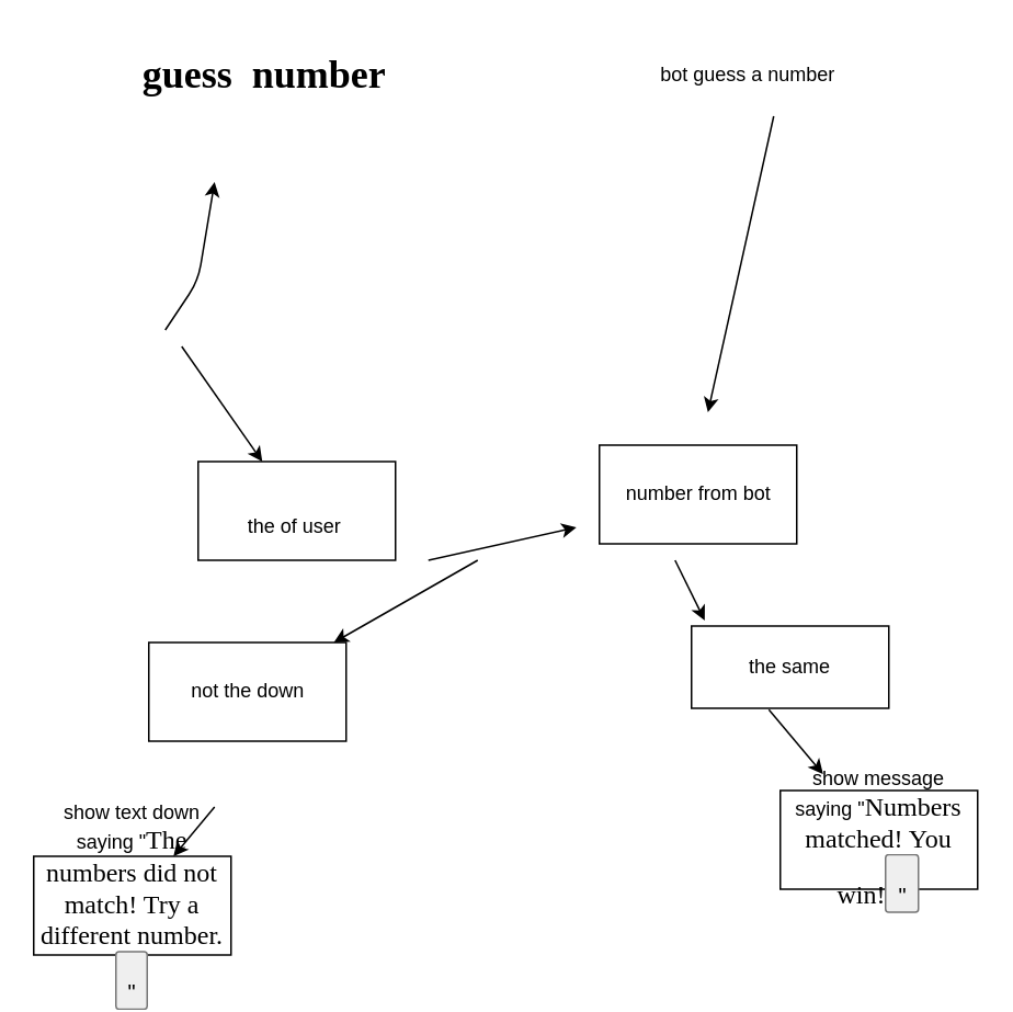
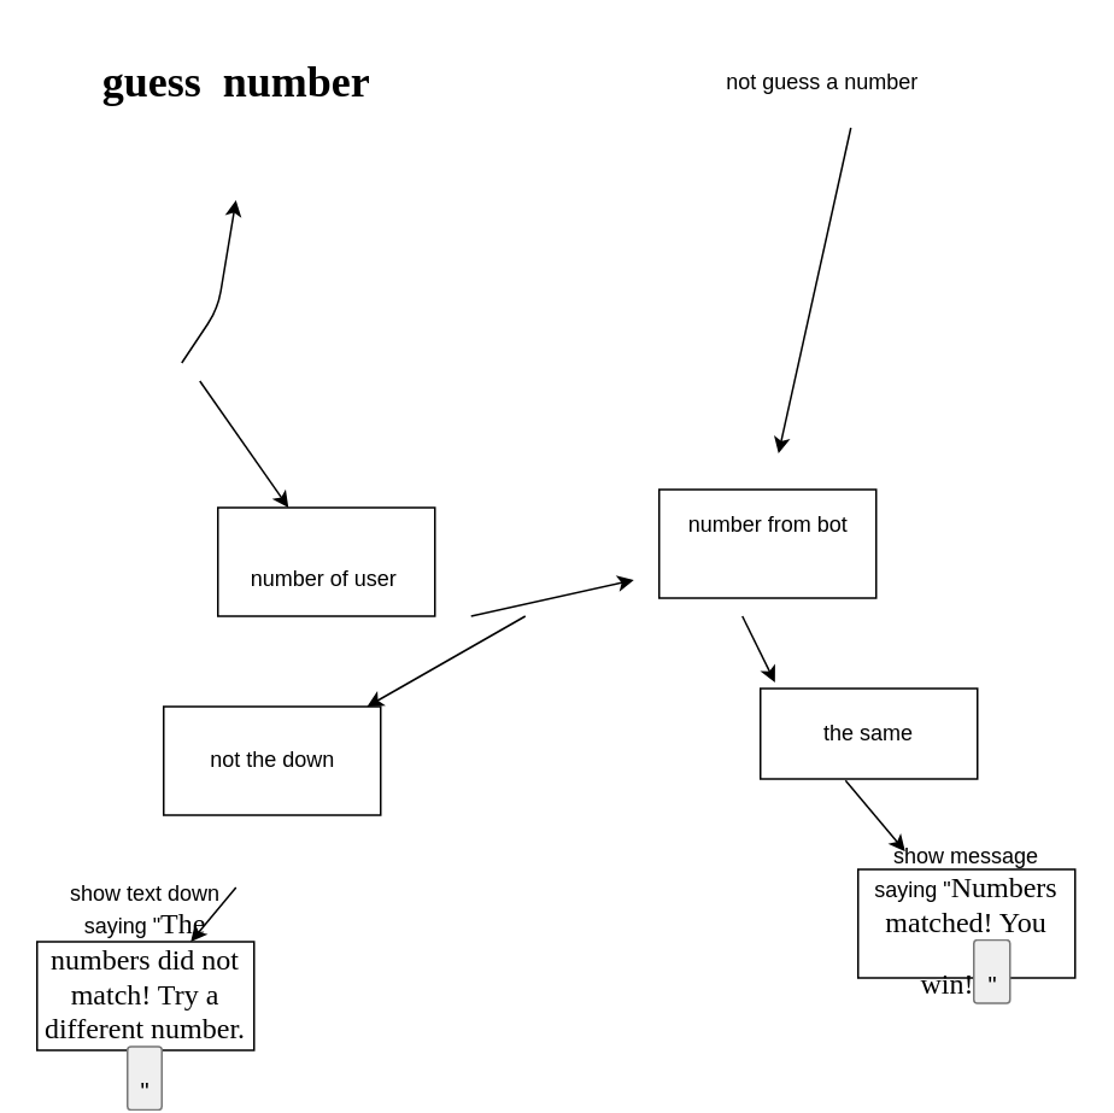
- <mxCell id="2" value="&lt;h1 class=&quot;box1&quot; style=&quot;font-family: &amp;#34;times new roman&amp;#34;&quot;&gt;guess&amp;nbsp; number&lt;/h1&gt;" style="text;html=1;resizable=0;autosize=1;align=center;verticalAlign=middle;points=[];fillColor=none;strokeColor=none;rounded=0;" vertex="1" parent="1"><mxGeometry x="80" y="20" width="160" height="50" as="geometry" /></mxCell>
+ <mxCell id="2" value="&lt;h1 class=&quot;box1&quot; style=&quot;font-family: &amp;#34;times new roman&amp;#34;&quot;&gt;guess&amp;nbsp; number&lt;/h1&gt;" style="text;html=1;resizable=0;autosize=1;align=center;verticalAlign=middle;points=[];fillColor=none;strokeColor=none;rounded=0;" vertex="1" parent="1"><mxGeometry x="50" y="20" width="160" height="50" as="geometry" /></mxCell>
- <mxCell id="10" value="bot guess a number" style="text;html=1;resizable=0;autosize=1;align=center;verticalAlign=middle;points=[];fillColor=none;strokeColor=none;rounded=0;" vertex="1" parent="1"><mxGeometry x="394" y="35" width="120" height="20" as="geometry" /></mxCell>
+ <mxCell id="10" value="not guess a number" style="text;html=1;resizable=0;autosize=1;align=center;verticalAlign=middle;points=[];fillColor=none;strokeColor=none;rounded=0;" vertex="1" parent="1"><mxGeometry x="394" y="35" width="120" height="20" as="geometry" /></mxCell>
- <mxCell id="9" value="number from bot" style="text;html=1;resizable=0;autosize=1;align=center;verticalAlign=middle;points=[];fillColor=none;strokeColor=none;rounded=0;" vertex="1" parent="1"><mxGeometry x="374" y="290" width="100" height="20" as="geometry" /></mxCell>
+ <mxCell id="9" value="number from bot" style="text;html=1;resizable=0;autosize=1;align=center;verticalAlign=middle;points=[];fillColor=none;strokeColor=none;rounded=0;" vertex="1" parent="1"><mxGeometry x="374" y="280" width="100" height="20" as="geometry" /></mxCell>
- <mxCell id="6" value="the of user&amp;nbsp;" style="text;html=1;resizable=0;autosize=1;align=center;verticalAlign=middle;points=[];fillColor=none;strokeColor=none;rounded=0;" vertex="1" parent="1"><mxGeometry x="130" y="310" width="100" height="20" as="geometry" /></mxCell>
+ <mxCell id="6" value="number of user&amp;nbsp;" style="text;html=1;resizable=0;autosize=1;align=center;verticalAlign=middle;points=[];fillColor=none;strokeColor=none;rounded=0;" vertex="1" parent="1"><mxGeometry x="130" y="310" width="100" height="20" as="geometry" /></mxCell>
